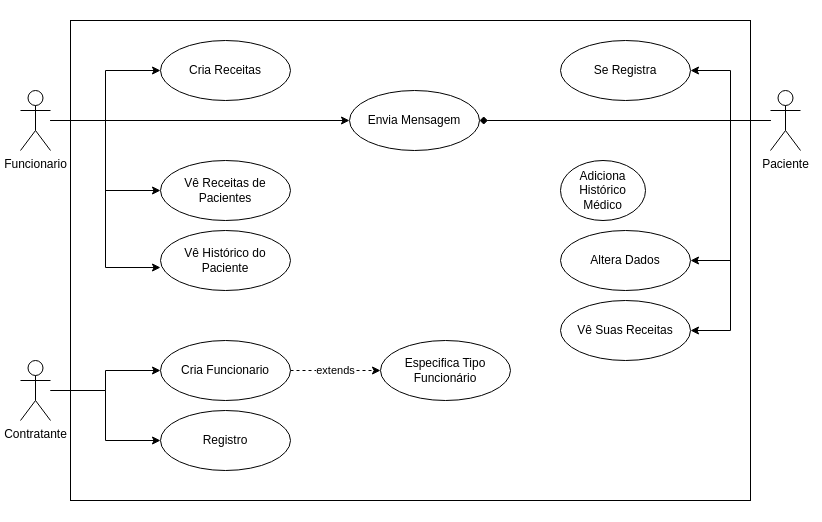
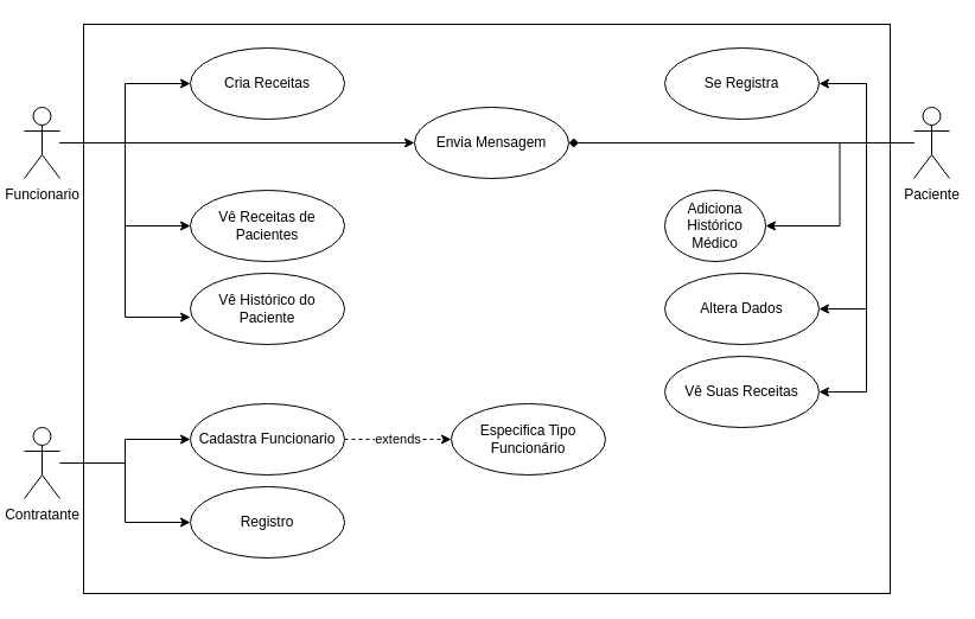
+ <mxCell id="11" style="edgeStyle=orthogonalEdgeStyle;rounded=0;orthogonalLoop=1;jettySize=auto;html=1;entryX=1;entryY=0.5;entryDx=0;entryDy=0;" edge="1" parent="1" source="15" target="25"><mxGeometry relative="1" as="geometry" /></mxCell>
- <mxCell id="18" value="Cria Funcionario" style="ellipse;whiteSpace=wrap;html=1;" vertex="1" parent="1"><mxGeometry x="160" y="340" width="130" height="60" as="geometry" /></mxCell>
+ <mxCell id="18" value="Cadastra Funcionario" style="ellipse;whiteSpace=wrap;html=1;" vertex="1" parent="1"><mxGeometry x="160" y="340" width="130" height="60" as="geometry" /></mxCell>
